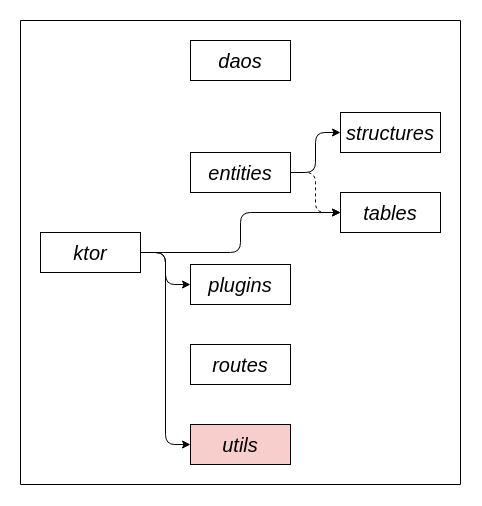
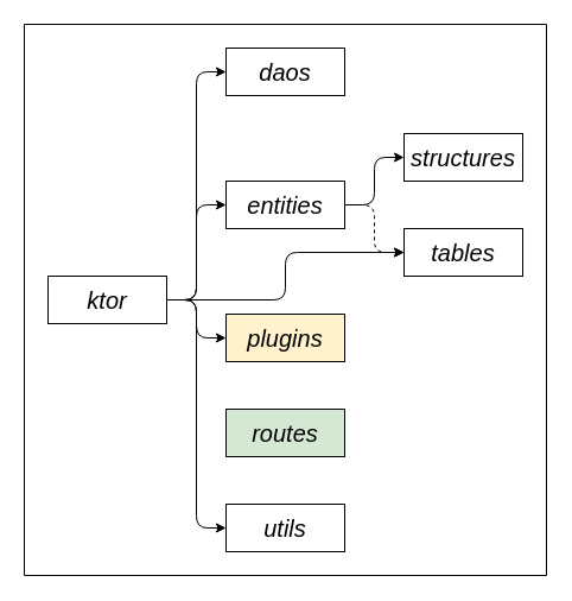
+ <mxCell id="5" value="" style="edgeStyle=elbowEdgeStyle;elbow=horizontal;html=1;rounded=1;curved=0;sourcePerimeterSpacing=0;targetPerimeterSpacing=0;startSize=6;endSize=6;" edge="1" parent="2" source="3" target="4"><mxGeometry relative="1" as="geometry" /></mxCell>
+ <mxCell id="7" value="" style="edgeStyle=elbowEdgeStyle;elbow=horizontal;html=1;rounded=1;curved=0;sourcePerimeterSpacing=0;targetPerimeterSpacing=0;startSize=6;endSize=6;" edge="1" parent="2" source="3" target="6"><mxGeometry relative="1" as="geometry" /></mxCell>
- <mxCell id="9" value="&lt;span style=&quot;font-size: 20px;&quot;&gt;&lt;i&gt;plugins&lt;/i&gt;&lt;/span&gt;" style="whiteSpace=wrap;html=1;" vertex="1" parent="2"><mxGeometry x="170" y="244" width="100" height="40" as="geometry" /></mxCell>
+ <mxCell id="9" value="&lt;span style=&quot;font-size: 20px;&quot;&gt;&lt;i&gt;plugins&lt;/i&gt;&lt;/span&gt;" style="whiteSpace=wrap;html=1;fillColor=#fff2cc;" vertex="1" parent="2"><mxGeometry x="170" y="244" width="100" height="40" as="geometry" /></mxCell>
- <mxCell id="11" value="&lt;span style=&quot;font-size: 20px;&quot;&gt;&lt;i&gt;routes&lt;/i&gt;&lt;/span&gt;" style="whiteSpace=wrap;html=1;" vertex="1" parent="2"><mxGeometry x="170" y="324" width="100" height="40" as="geometry" /></mxCell>
+ <mxCell id="11" value="&lt;span style=&quot;font-size: 20px;&quot;&gt;&lt;i&gt;routes&lt;/i&gt;&lt;/span&gt;" style="whiteSpace=wrap;html=1;fillColor=#d5e8d4;" vertex="1" parent="2"><mxGeometry x="170" y="324" width="100" height="40" as="geometry" /></mxCell>
- <mxCell id="17" value="&lt;span style=&quot;font-size: 20px;&quot;&gt;&lt;i&gt;utils&lt;/i&gt;&lt;/span&gt;" style="whiteSpace=wrap;html=1;fillColor=#f8cecc;" vertex="1" parent="2"><mxGeometry x="170" y="404" width="100" height="40" as="geometry" /></mxCell>
+ <mxCell id="17" value="&lt;span style=&quot;font-size: 20px;&quot;&gt;&lt;i&gt;utils&lt;/i&gt;&lt;/span&gt;" style="whiteSpace=wrap;html=1;" vertex="1" parent="2"><mxGeometry x="170" y="404" width="100" height="40" as="geometry" /></mxCell>
